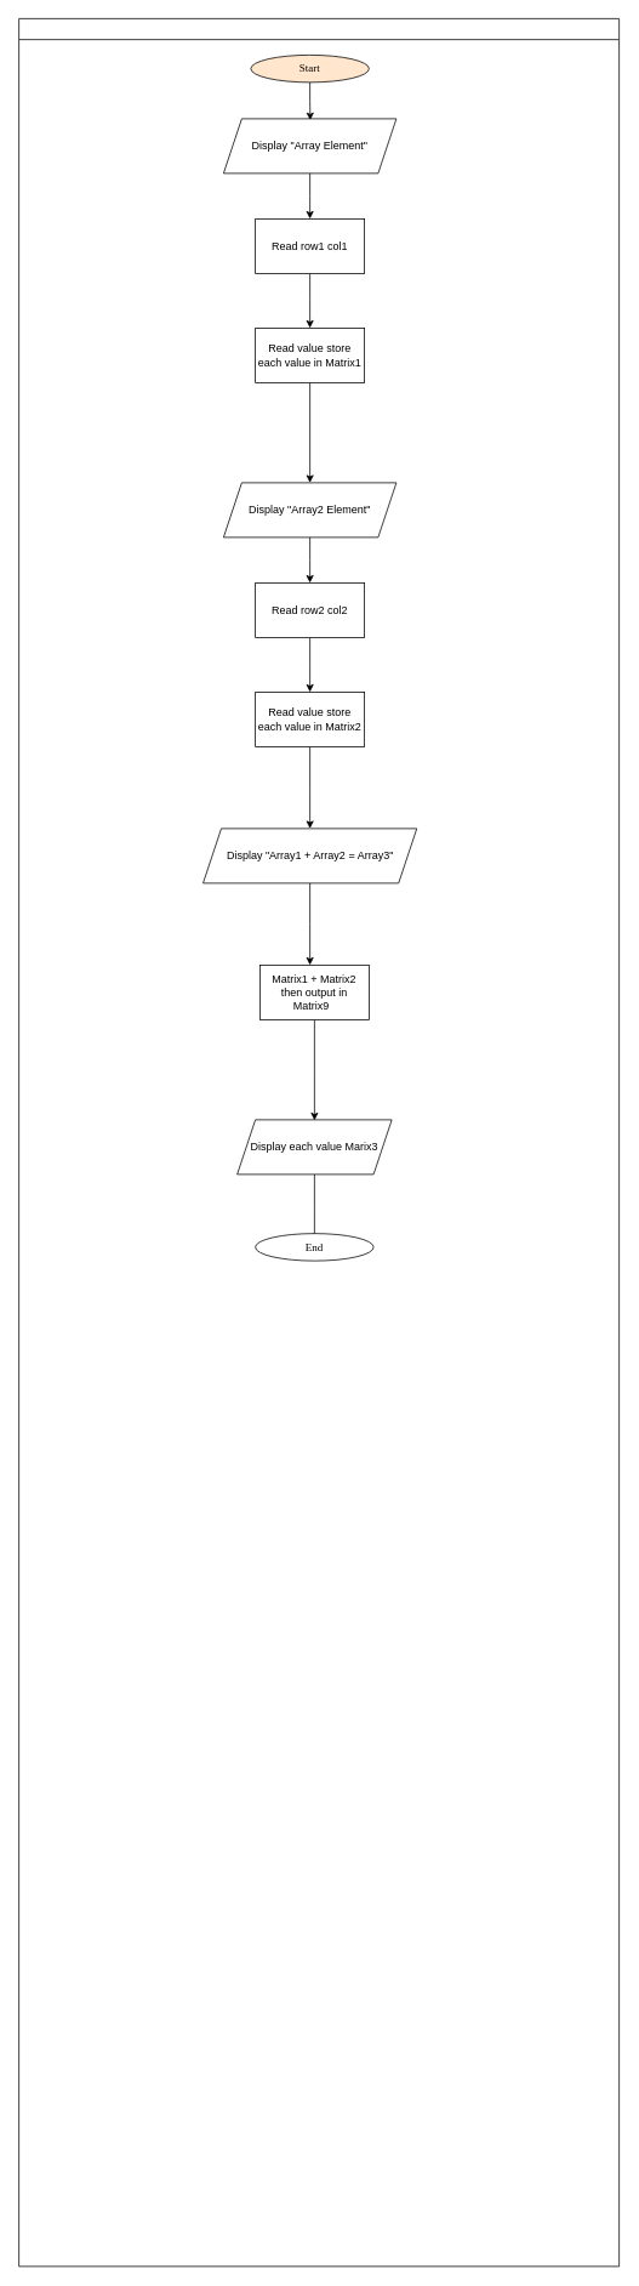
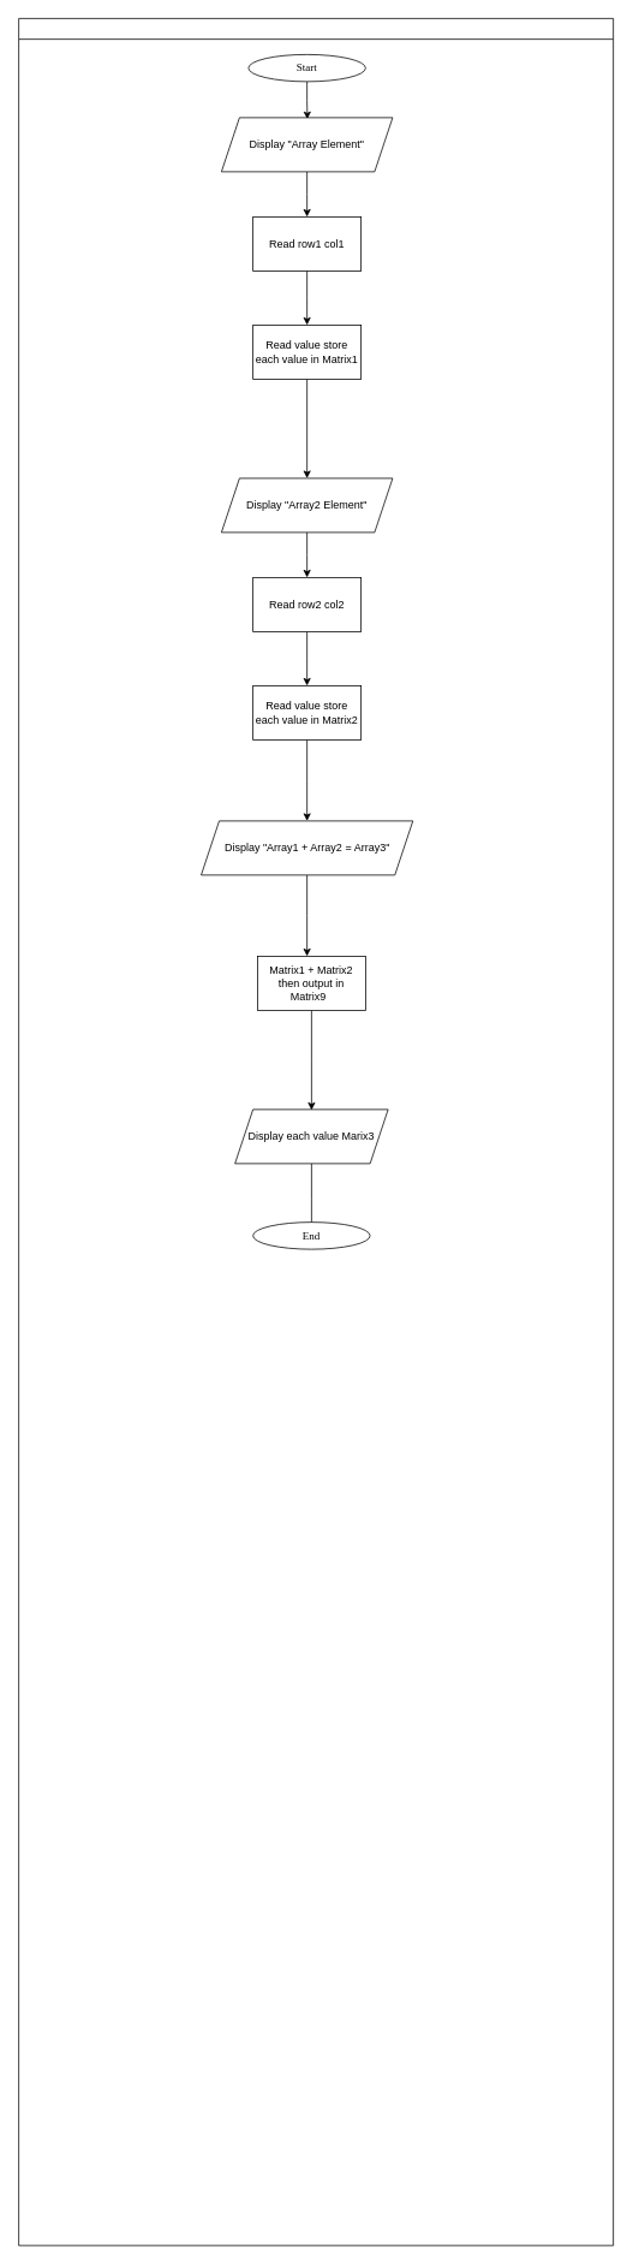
- <mxCell id="3" value="&lt;font data-font-src=&quot;https://fonts.googleapis.com/css?family=Sarabun&quot; face=&quot;Sarabun&quot;&gt;Start&lt;/font&gt;" style="ellipse;whiteSpace=wrap;html=1;fillColor=#ffe6cc;" parent="2" vertex="1"><mxGeometry x="255" y="40" width="130" height="30" as="geometry" /></mxCell>
+ <mxCell id="3" value="&lt;font data-font-src=&quot;https://fonts.googleapis.com/css?family=Sarabun&quot; face=&quot;Sarabun&quot;&gt;Start&lt;/font&gt;" style="ellipse;whiteSpace=wrap;html=1;" parent="2" vertex="1"><mxGeometry x="255" y="40" width="130" height="30" as="geometry" /></mxCell>
